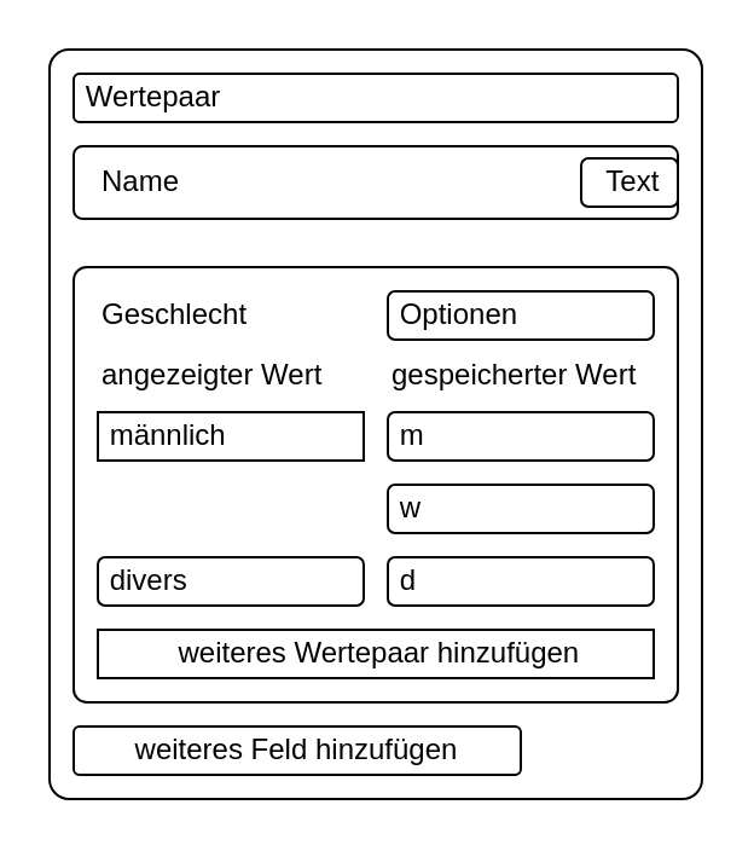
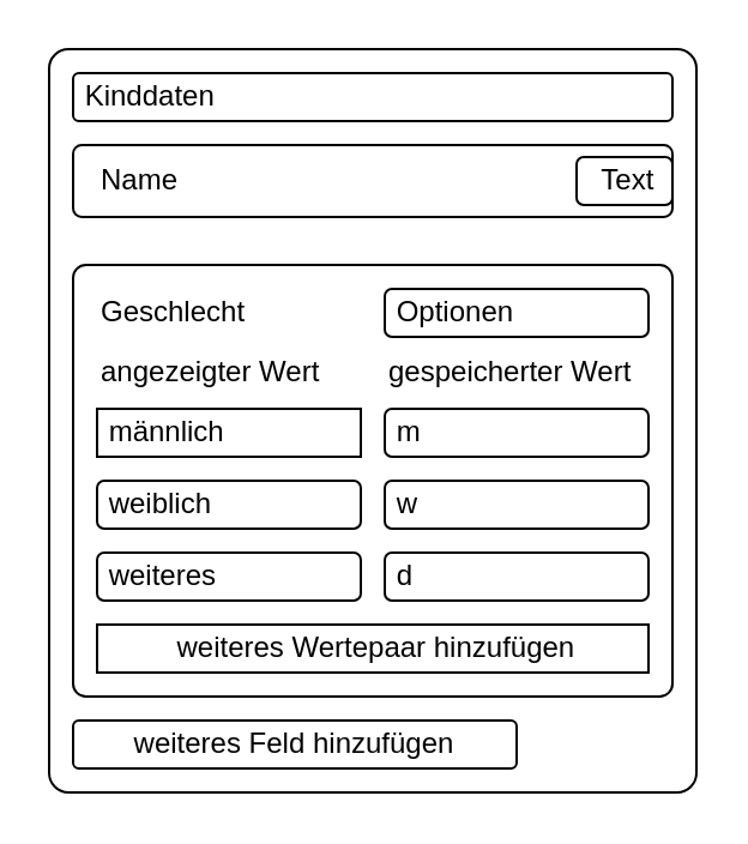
- <mxCell id="5" value="&amp;nbsp;Wertepaar" style="rounded=1;whiteSpace=wrap;html=1;arcSize=12;align=left;" parent="1" vertex="1"><mxGeometry x="30" y="30" width="250" height="20" as="geometry" /></mxCell>
+ <mxCell id="5" value="&amp;nbsp;Kinddaten" style="rounded=1;whiteSpace=wrap;html=1;arcSize=12;align=left;" parent="1" vertex="1"><mxGeometry x="30" y="30" width="250" height="20" as="geometry" /></mxCell>
+ <mxCell id="14" value="&amp;nbsp;weiblich" style="rounded=1;whiteSpace=wrap;html=1;align=left;" parent="1" vertex="1"><mxGeometry x="40" y="200" width="110" height="20" as="geometry" /></mxCell>
- <mxCell id="16" value="&amp;nbsp;divers" style="rounded=1;whiteSpace=wrap;html=1;align=left;" parent="1" vertex="1"><mxGeometry x="40" y="230" width="110" height="20" as="geometry" /></mxCell>
+ <mxCell id="16" value="&amp;nbsp;weiteres" style="rounded=1;whiteSpace=wrap;html=1;align=left;" parent="1" vertex="1"><mxGeometry x="40" y="230" width="110" height="20" as="geometry" /></mxCell>
